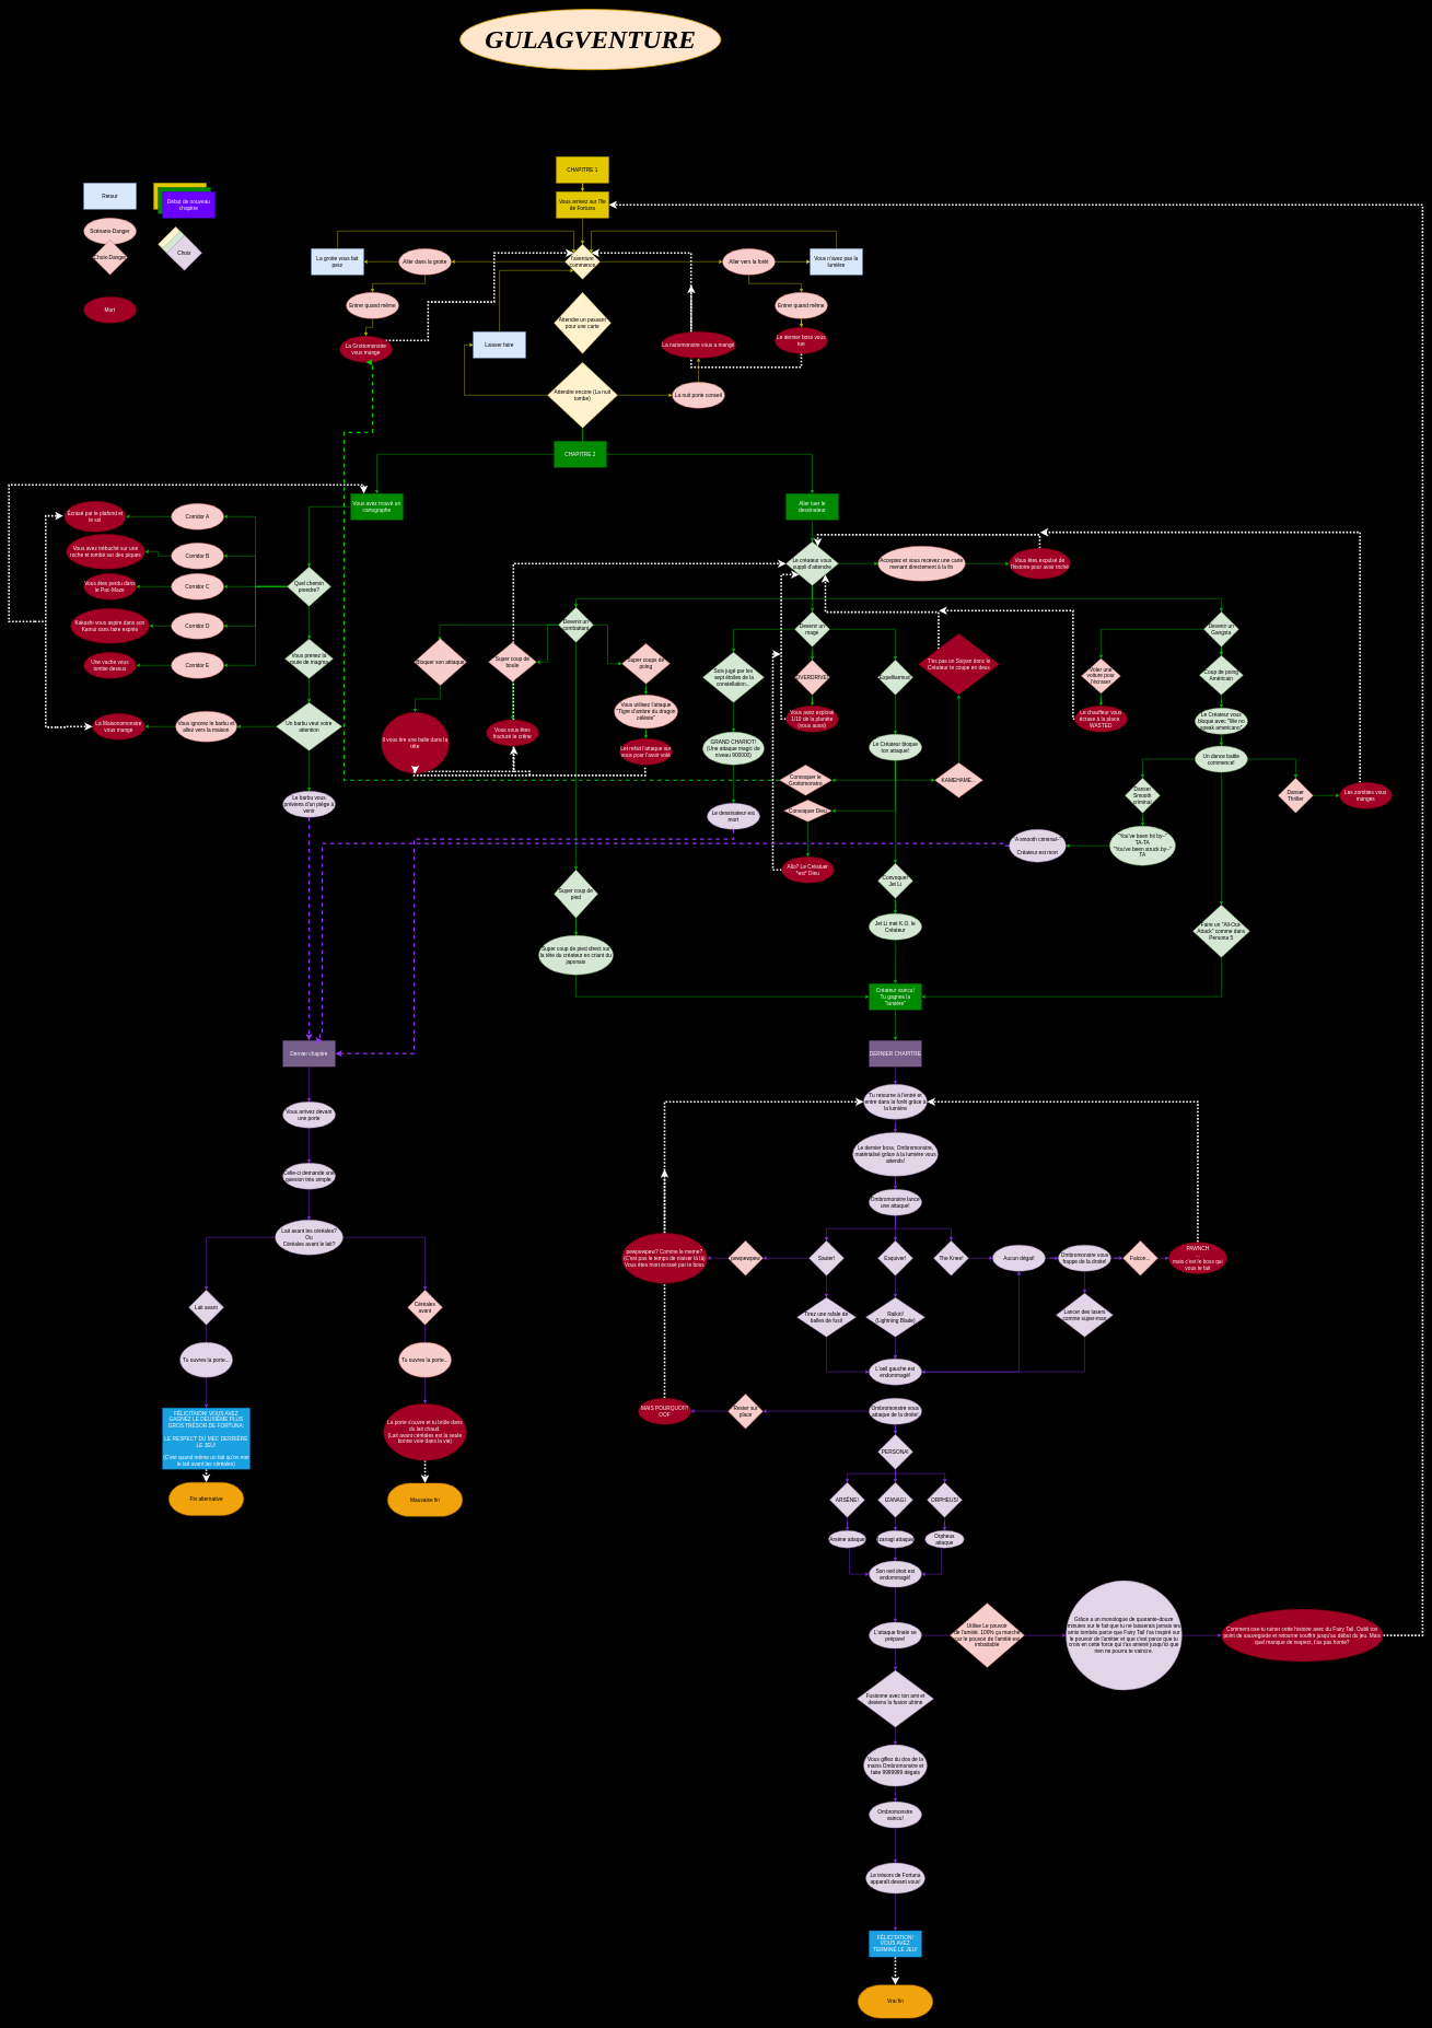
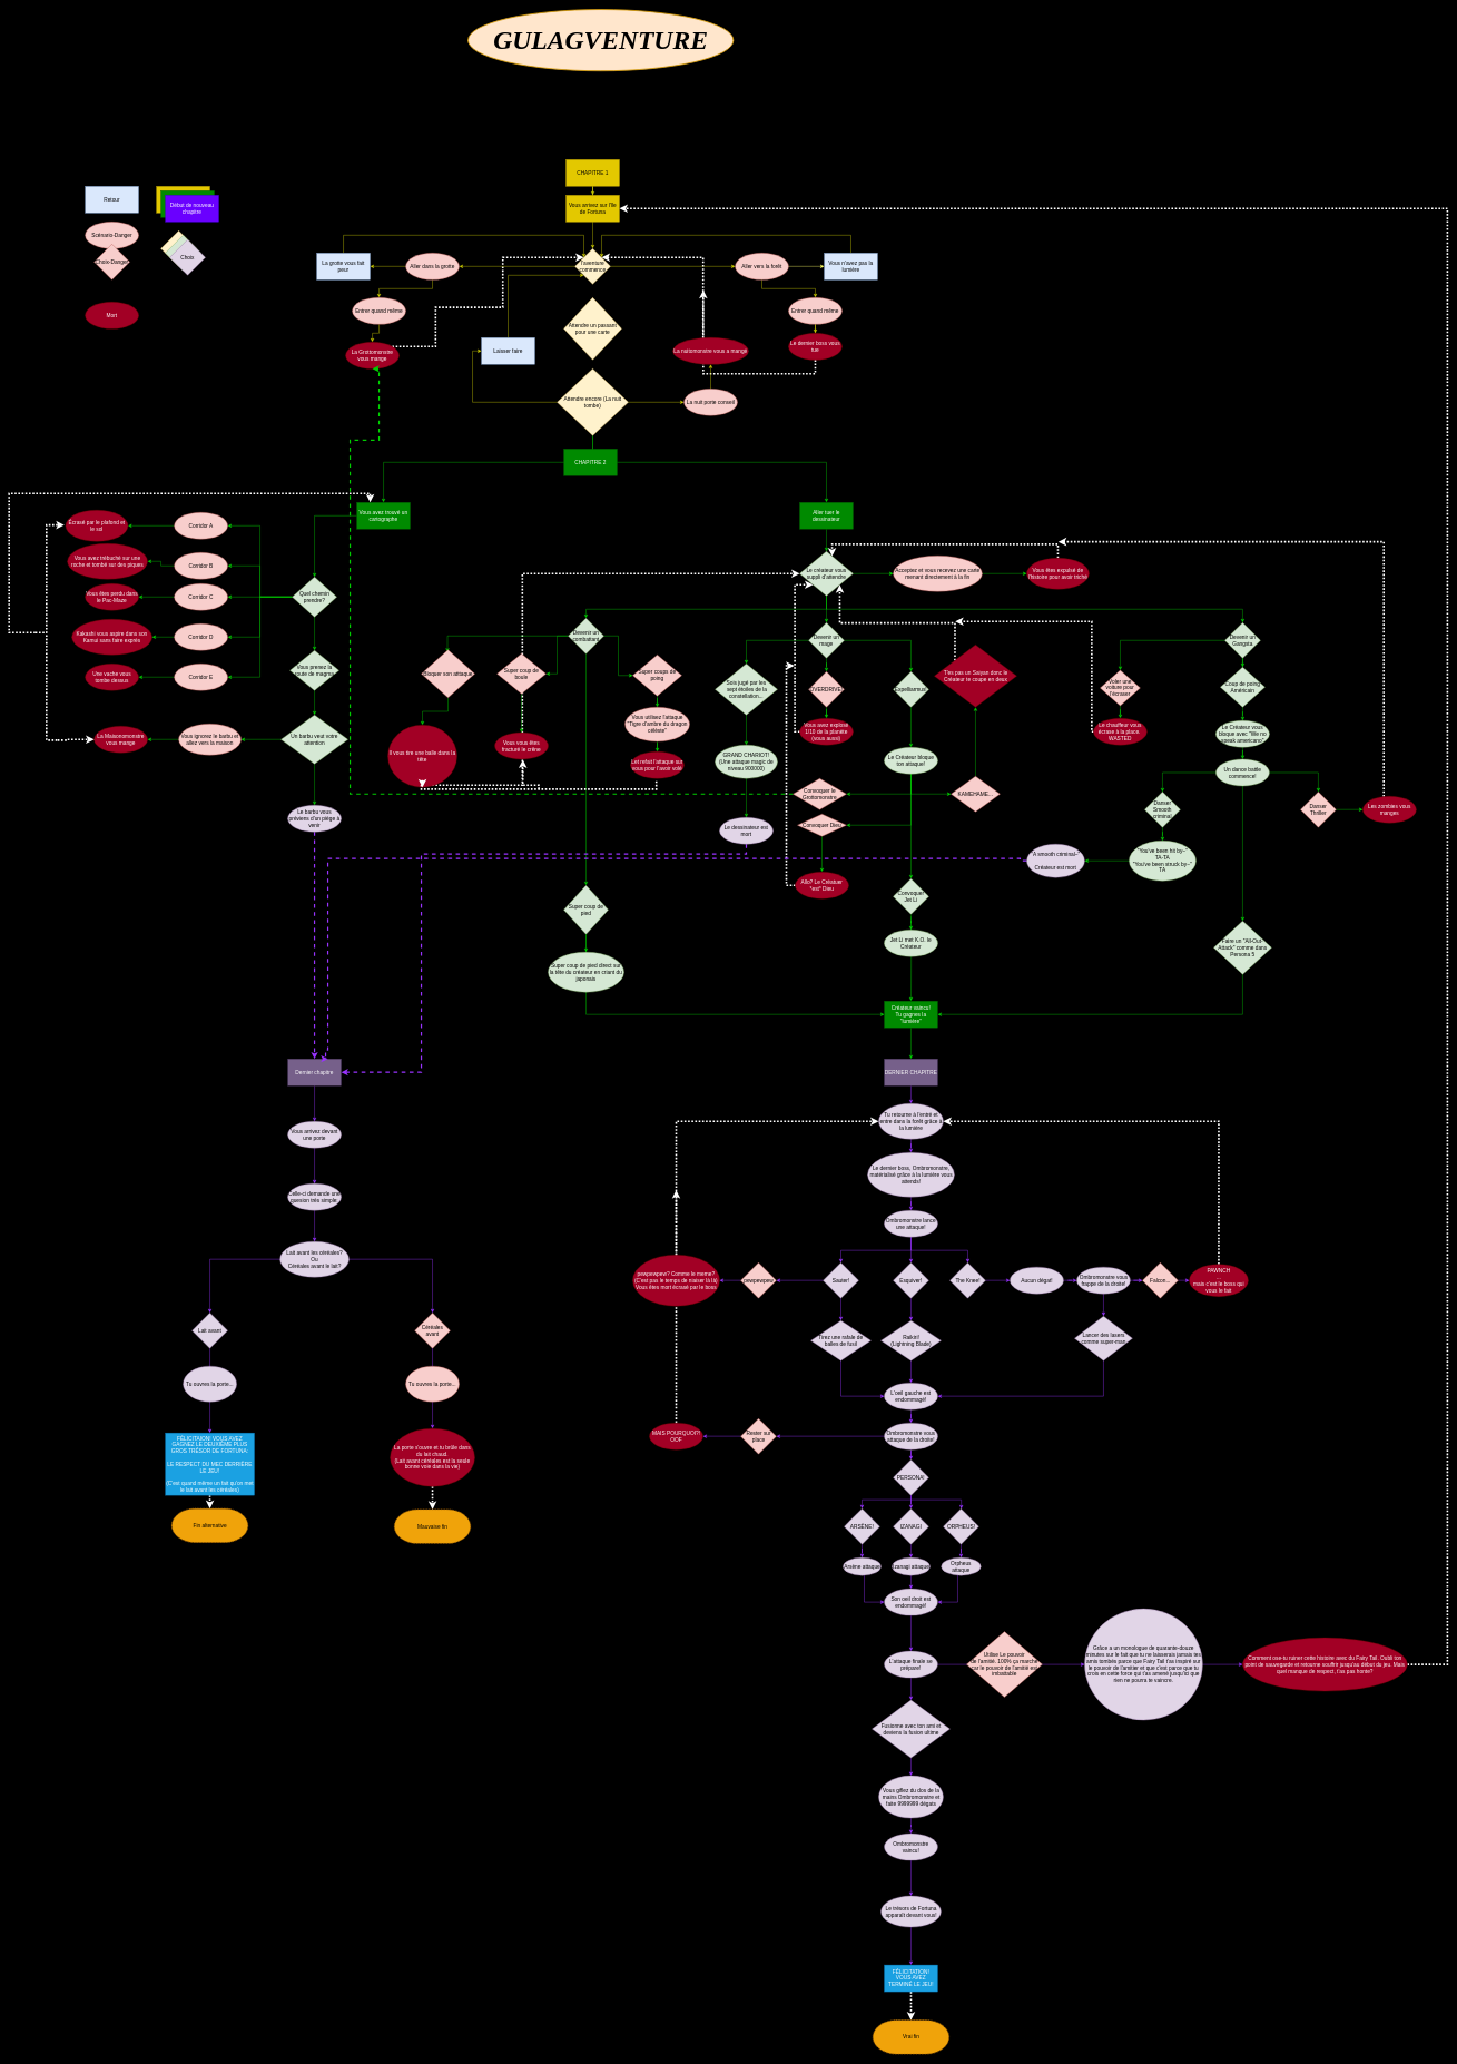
- <mxCell id="220" value="" style="edgeStyle=orthogonalEdgeStyle;rounded=0;orthogonalLoop=1;jettySize=auto;html=1;strokeColor=#9933FF;strokeWidth=1;" parent="1" source="221" target="212" edge="1"><mxGeometry relative="1" as="geometry" /></mxCell>
+ <mxCell id="220" value="" style="edgeStyle=orthogonalEdgeStyle;rounded=0;orthogonalLoop=1;jettySize=auto;html=1;strokeColor=#9933FF;strokeWidth=1;" parent="1" source="221" target="224" edge="1"><mxGeometry relative="1" as="geometry" /></mxCell>
